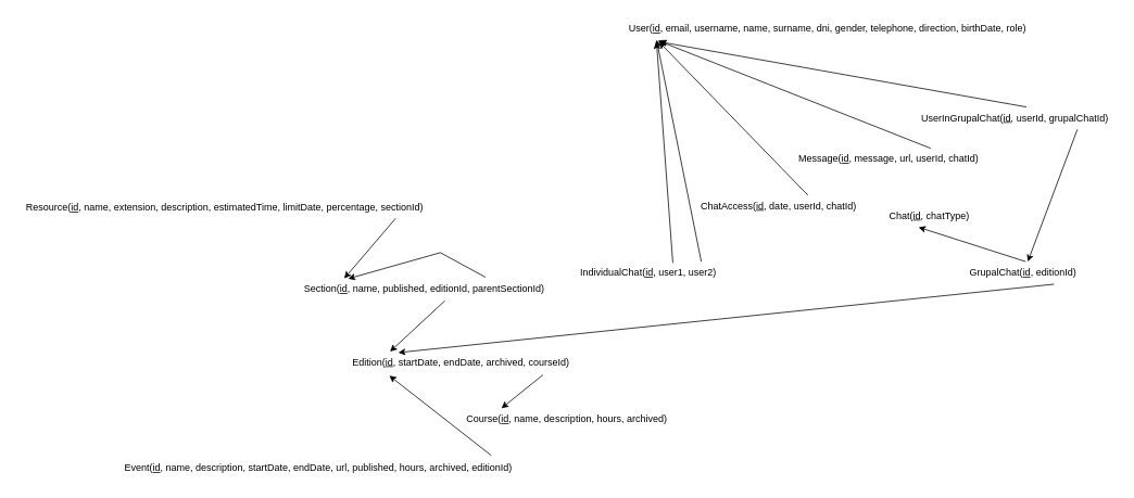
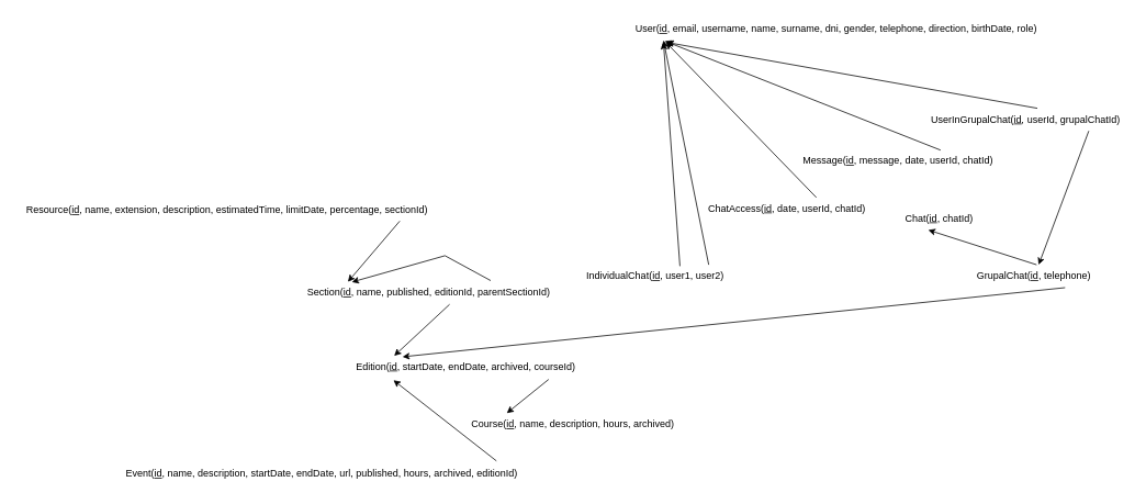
- <mxCell id="23" value="Message(&lt;u&gt;id&lt;/u&gt;, message, url, userId, chatId)" style="text;html=1;align=center;verticalAlign=middle;resizable=0;points=[];autosize=1;strokeColor=none;fillColor=none;" parent="1" vertex="1"><mxGeometry x="965" y="180" width="250" height="30" as="geometry" /></mxCell>
+ <mxCell id="23" value="Message(&lt;u&gt;id&lt;/u&gt;, message, date, userId, chatId)" style="text;html=1;align=center;verticalAlign=middle;resizable=0;points=[];autosize=1;strokeColor=none;fillColor=none;" parent="1" vertex="1"><mxGeometry x="965" y="180" width="250" height="30" as="geometry" /></mxCell>
- <mxCell id="16" value="Chat(&lt;u&gt;id&lt;/u&gt;, chatType)" style="text;html=1;align=center;verticalAlign=middle;resizable=0;points=[];autosize=1;strokeColor=none;fillColor=none;" parent="1" vertex="1"><mxGeometry x="1080" y="250" width="120" height="30" as="geometry" /></mxCell>
+ <mxCell id="16" value="Chat(&lt;u&gt;id&lt;/u&gt;, chatId)" style="text;html=1;align=center;verticalAlign=middle;resizable=0;points=[];autosize=1;strokeColor=none;fillColor=none;" parent="1" vertex="1"><mxGeometry x="1080" y="250" width="120" height="30" as="geometry" /></mxCell>
- <mxCell id="13" value="GrupalChat(&lt;u&gt;id&lt;/u&gt;, editionId)" style="text;html=1;align=center;verticalAlign=middle;resizable=0;points=[];autosize=1;strokeColor=none;fillColor=none;" parent="1" vertex="1"><mxGeometry x="1180" y="320" width="150" height="30" as="geometry" /></mxCell>
+ <mxCell id="13" value="GrupalChat(&lt;u&gt;id&lt;/u&gt;, telephone)" style="text;html=1;align=center;verticalAlign=middle;resizable=0;points=[];autosize=1;strokeColor=none;fillColor=none;" parent="1" vertex="1"><mxGeometry x="1180" y="320" width="150" height="30" as="geometry" /></mxCell>
